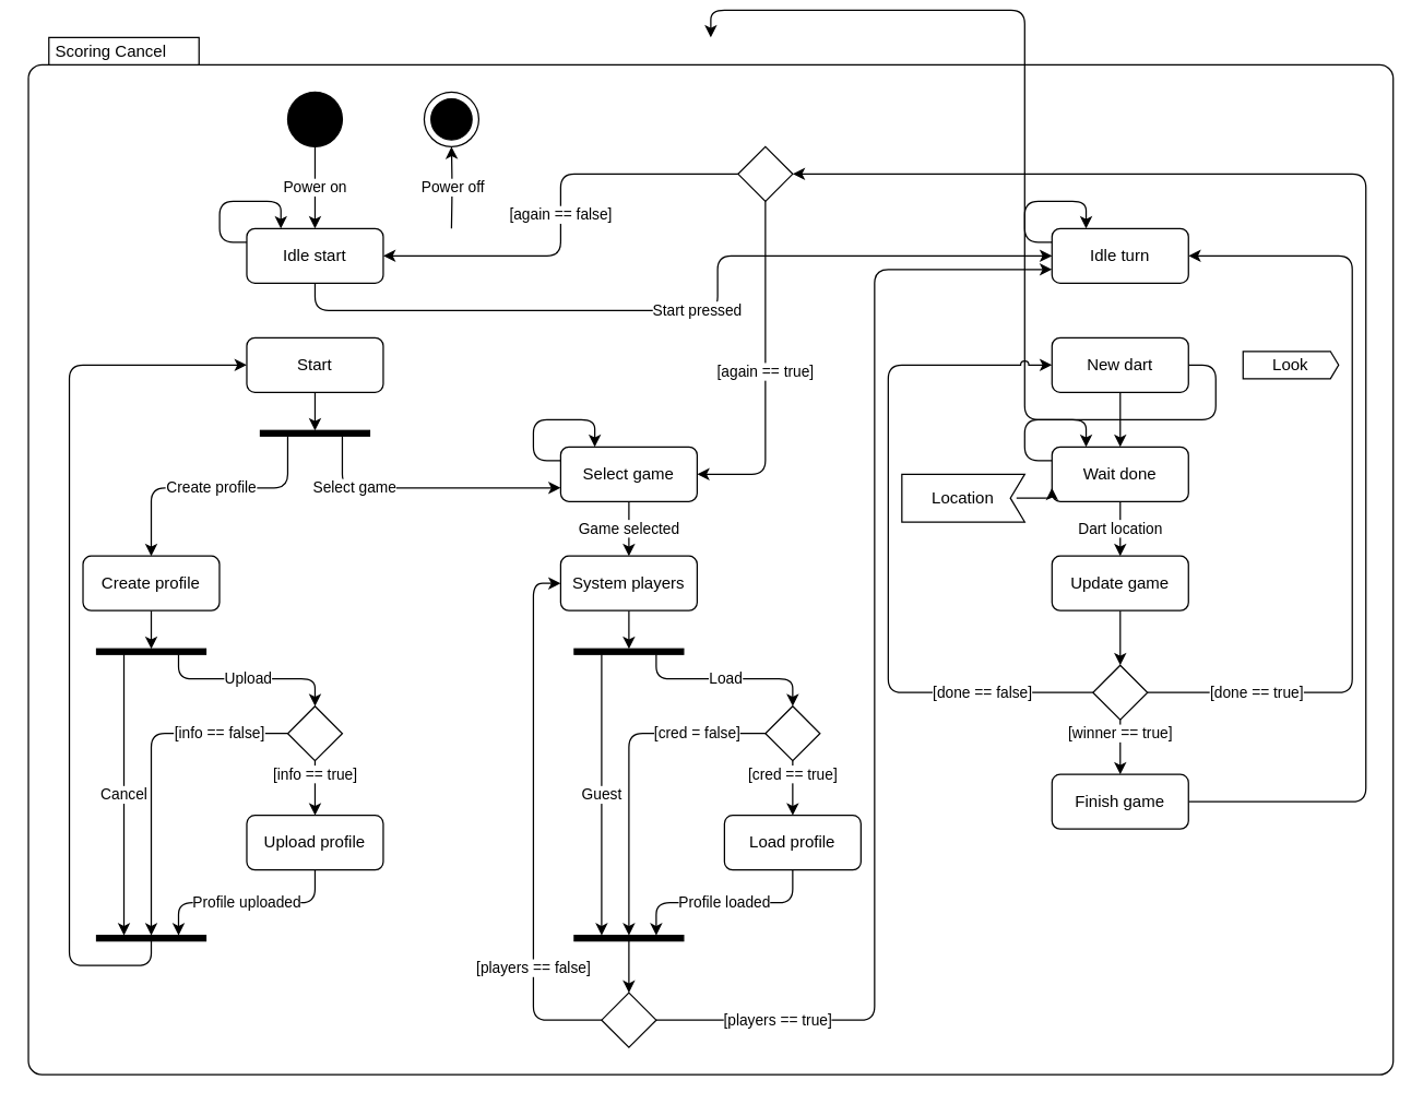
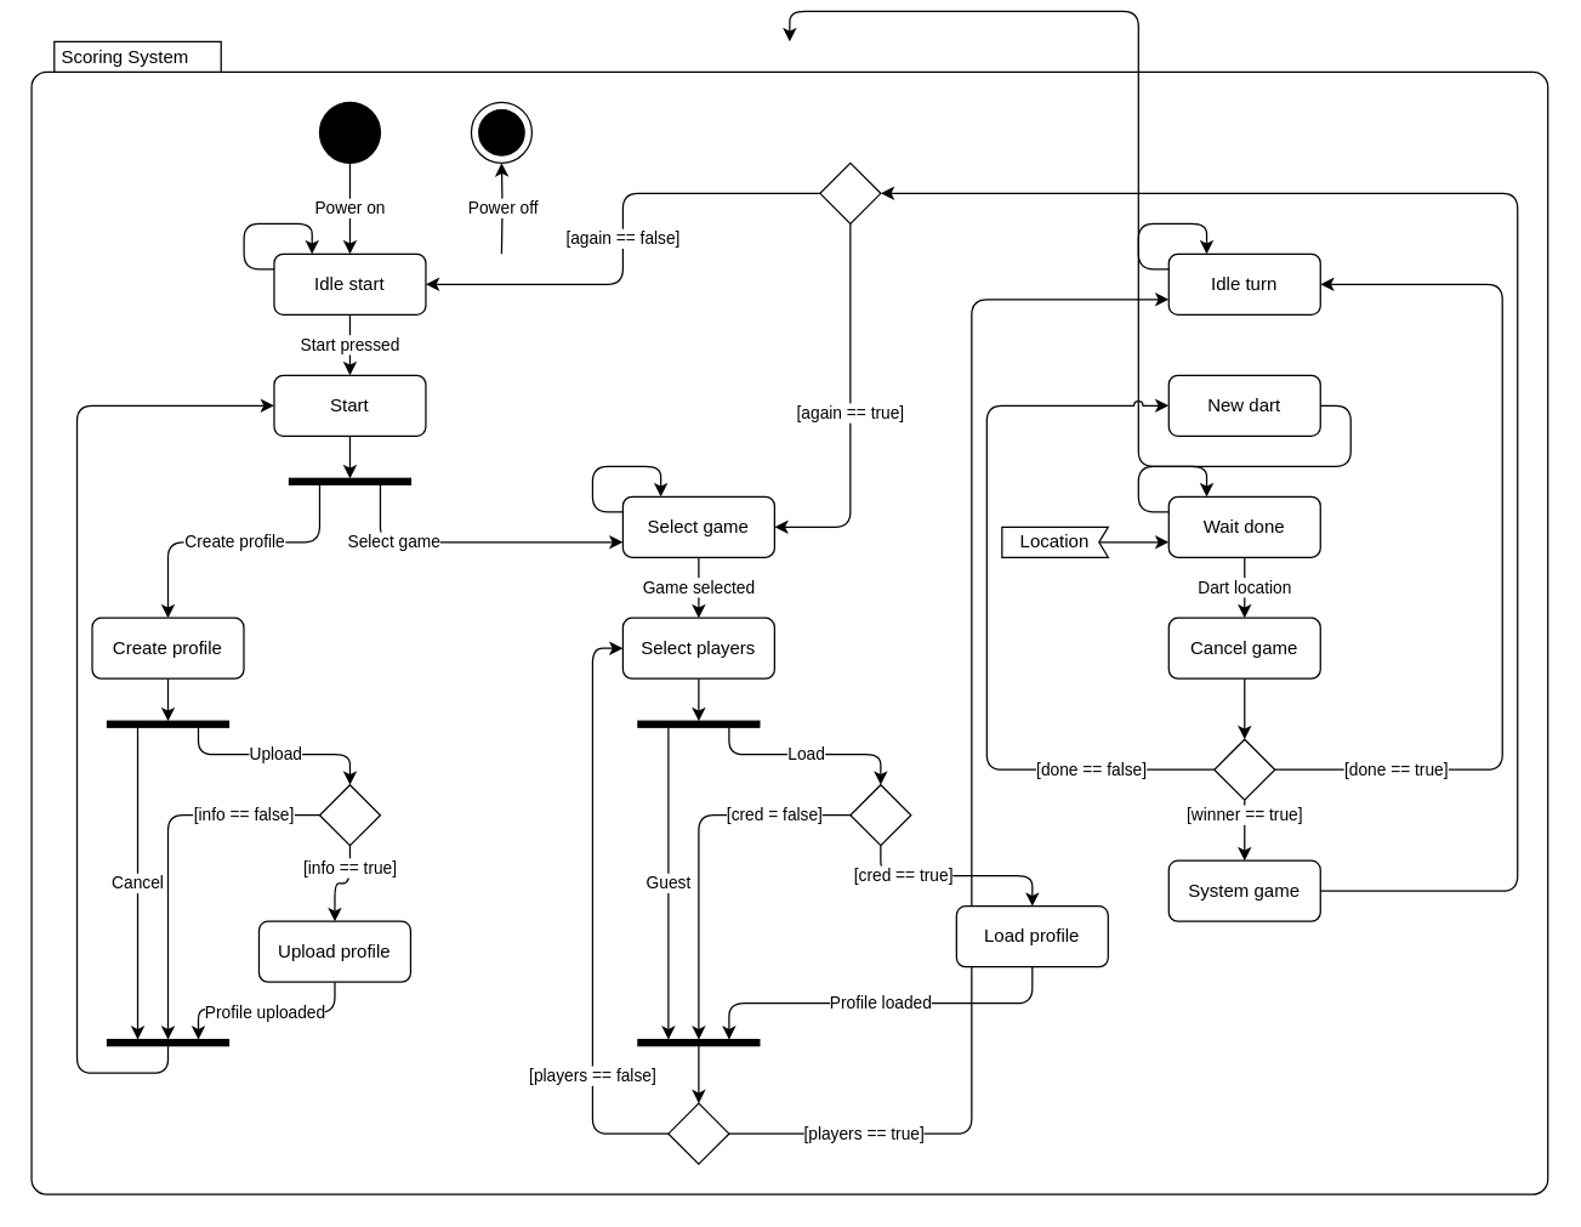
- <mxCell id="2" value="Scoring Cancel" style="shape=mxgraph.sysml.compState;align=left;verticalAlign=top;spacingTop=-3;spacingLeft=18;strokeWidth=1;recursiveResize=0;" parent="1" vertex="1"><mxGeometry width="1000" height="760" as="geometry" x="20" y="20" /></mxCell>
+ <mxCell id="2" value="Scoring System" style="shape=mxgraph.sysml.compState;align=left;verticalAlign=top;spacingTop=-3;spacingLeft=18;strokeWidth=1;recursiveResize=0;" parent="1" vertex="1"><mxGeometry width="1000" height="760" as="geometry" x="20" y="20" /></mxCell>
- <mxCell id="7" value="Start pressed" style="edgeStyle=orthogonalEdgeStyle;rounded=1;jumpStyle=arc;orthogonalLoop=1;jettySize=auto;html=1;exitX=0.5;exitY=1;exitDx=0;exitDy=0;" parent="1" source="8" target="34" edge="1"><mxGeometry relative="1" as="geometry" /></mxCell>
+ <mxCell id="7" value="Start pressed" style="edgeStyle=orthogonalEdgeStyle;rounded=1;jumpStyle=arc;orthogonalLoop=1;jettySize=auto;html=1;exitX=0.5;exitY=1;exitDx=0;exitDy=0;entryX=0.5;entryY=0;entryDx=0;entryDy=0;" parent="1" source="8" target="19" edge="1"><mxGeometry relative="1" as="geometry" /></mxCell>
- <mxCell id="38" value="Look" style="shape=mxgraph.sysml.sendSigAct;whiteSpace=wrap;align=center;" parent="1" vertex="1"><mxGeometry x="910" y="250" width="70" height="20" as="geometry" /></mxCell>
- <mxCell id="36" style="edgeStyle=orthogonalEdgeStyle;rounded=1;orthogonalLoop=1;jettySize=auto;html=1;exitX=0.5;exitY=1;exitDx=0;exitDy=0;entryX=0.5;entryY=0;entryDx=0;entryDy=0;" parent="1" source="37" target="40" edge="1"><mxGeometry relative="1" as="geometry" /></mxCell>
- <mxCell id="44" value="Location" style="shape=mxgraph.sysml.accEvent;flipH=1;whiteSpace=wrap;align=center;" parent="1" vertex="1"><mxGeometry x="660" y="340" width="90" height="35" as="geometry" /></mxCell>
+ <mxCell id="44" value="Location" style="shape=mxgraph.sysml.accEvent;flipH=1;whiteSpace=wrap;align=center;" parent="1" vertex="1"><mxGeometry x="660" y="340" width="70" height="20" as="geometry" /></mxCell>
- <mxCell id="30" value="System players" style="shape=rect;rounded=1;html=1;whiteSpace=wrap;align=center;" parent="1" vertex="1"><mxGeometry x="410" y="400" width="100" height="40" as="geometry" /></mxCell>
+ <mxCell id="30" value="Select players" style="shape=rect;rounded=1;html=1;whiteSpace=wrap;align=center;" parent="1" vertex="1"><mxGeometry x="410" y="400" width="100" height="40" as="geometry" /></mxCell>
- <mxCell id="42" value="Update game" style="shape=rect;rounded=1;html=1;whiteSpace=wrap;align=center;" parent="1" vertex="1"><mxGeometry x="770" y="400" width="100" height="40" as="geometry" /></mxCell>
+ <mxCell id="42" value="Cancel game" style="shape=rect;rounded=1;html=1;whiteSpace=wrap;align=center;" parent="1" vertex="1"><mxGeometry x="770" y="400" width="100" height="40" as="geometry" /></mxCell>
- <mxCell id="50" value="Finish game" style="shape=rect;rounded=1;html=1;whiteSpace=wrap;align=center;" parent="1" vertex="1"><mxGeometry x="770" y="560" width="100" height="40" as="geometry" /></mxCell>
+ <mxCell id="50" value="System game" style="shape=rect;rounded=1;html=1;whiteSpace=wrap;align=center;" parent="1" vertex="1"><mxGeometry x="770" y="560" width="100" height="40" as="geometry" /></mxCell>
- <mxCell id="24" value="Upload profile" style="shape=rect;rounded=1;html=1;whiteSpace=wrap;align=center;" parent="1" vertex="1"><mxGeometry x="180" y="590" width="100" height="40" as="geometry" /></mxCell>
+ <mxCell id="24" value="Upload profile" style="shape=rect;rounded=1;html=1;whiteSpace=wrap;align=center;" parent="1" vertex="1"><mxGeometry x="170" y="600" width="100" height="40" as="geometry" /></mxCell>
- <mxCell id="60" value="Load profile" style="shape=rect;rounded=1;html=1;whiteSpace=wrap;align=center;" parent="1" vertex="1"><mxGeometry x="530" y="590" width="100" height="40" as="geometry" /></mxCell>
+ <mxCell id="60" value="Load profile" style="shape=rect;rounded=1;html=1;whiteSpace=wrap;align=center;" parent="1" vertex="1"><mxGeometry x="630" y="590" width="100" height="40" as="geometry" /></mxCell>
